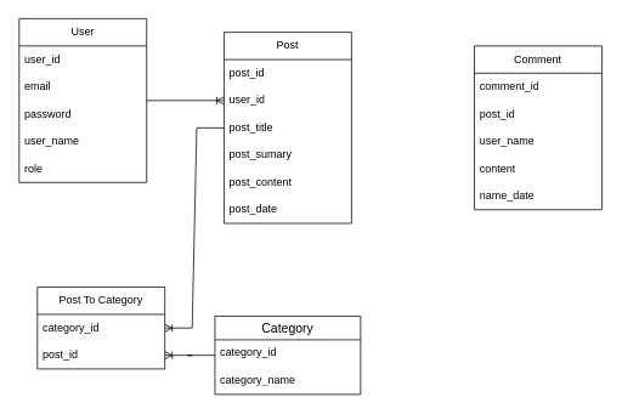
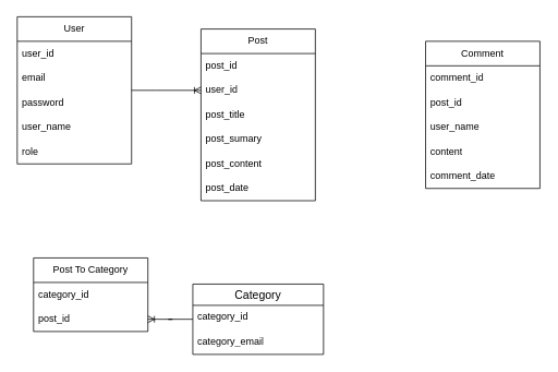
- <mxCell id="25" value="" style="edgeStyle=entityRelationEdgeStyle;fontSize=12;html=1;endArrow=ERoneToMany;rounded=0;" parent="1" source="8" target="22" edge="1"><mxGeometry width="100" height="100" relative="1" as="geometry"><mxPoint x="260" y="555" as="sourcePoint" /><mxPoint x="360" y="455" as="targetPoint" /></mxGeometry></mxCell>
- <mxCell id="21" value="name_date" style="text;strokeColor=none;fillColor=none;align=left;verticalAlign=middle;spacingLeft=4;spacingRight=4;overflow=hidden;points=[[0,0.5],[1,0.5]];portConstraint=eastwest;rotatable=0;whiteSpace=wrap;html=1;" parent="16" vertex="1"><mxGeometry y="150" width="140" height="30" as="geometry" /></mxCell>
+ <mxCell id="21" value="comment_date" style="text;strokeColor=none;fillColor=none;align=left;verticalAlign=middle;spacingLeft=4;spacingRight=4;overflow=hidden;points=[[0,0.5],[1,0.5]];portConstraint=eastwest;rotatable=0;whiteSpace=wrap;html=1;" parent="16" vertex="1"><mxGeometry y="150" width="140" height="30" as="geometry" /></mxCell>
- <mxCell id="28" value="category_name" style="text;strokeColor=none;fillColor=none;spacingLeft=4;spacingRight=4;overflow=hidden;rotatable=0;points=[[0,0.5],[1,0.5]];portConstraint=eastwest;fontSize=12;whiteSpace=wrap;html=1;" parent="26" vertex="1"><mxGeometry y="56" width="160" height="30" as="geometry" /></mxCell>
+ <mxCell id="28" value="category_email" style="text;strokeColor=none;fillColor=none;spacingLeft=4;spacingRight=4;overflow=hidden;rotatable=0;points=[[0,0.5],[1,0.5]];portConstraint=eastwest;fontSize=12;whiteSpace=wrap;html=1;" parent="26" vertex="1"><mxGeometry y="56" width="160" height="30" as="geometry" /></mxCell>
